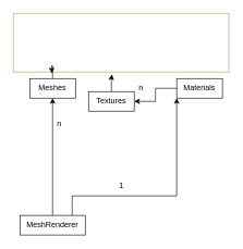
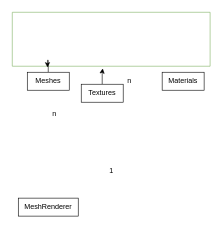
- <mxCell id="3" style="edgeStyle=orthogonalEdgeStyle;rounded=0;orthogonalLoop=1;jettySize=auto;html=1;" edge="1" parent="1" source="4" target="12"><mxGeometry relative="1" as="geometry" /></mxCell>
- <mxCell id="5" style="edgeStyle=orthogonalEdgeStyle;rounded=0;orthogonalLoop=1;jettySize=auto;html=1;" edge="1" parent="1" source="7" target="14"><mxGeometry relative="1" as="geometry" /></mxCell>
- <mxCell id="6" style="edgeStyle=orthogonalEdgeStyle;rounded=0;orthogonalLoop=1;jettySize=auto;html=1;" edge="1" parent="1" source="7" target="4"><mxGeometry relative="1" as="geometry"><Array as="points"><mxPoint x="110" y="300" /><mxPoint x="270" y="300" /></Array></mxGeometry></mxCell>
